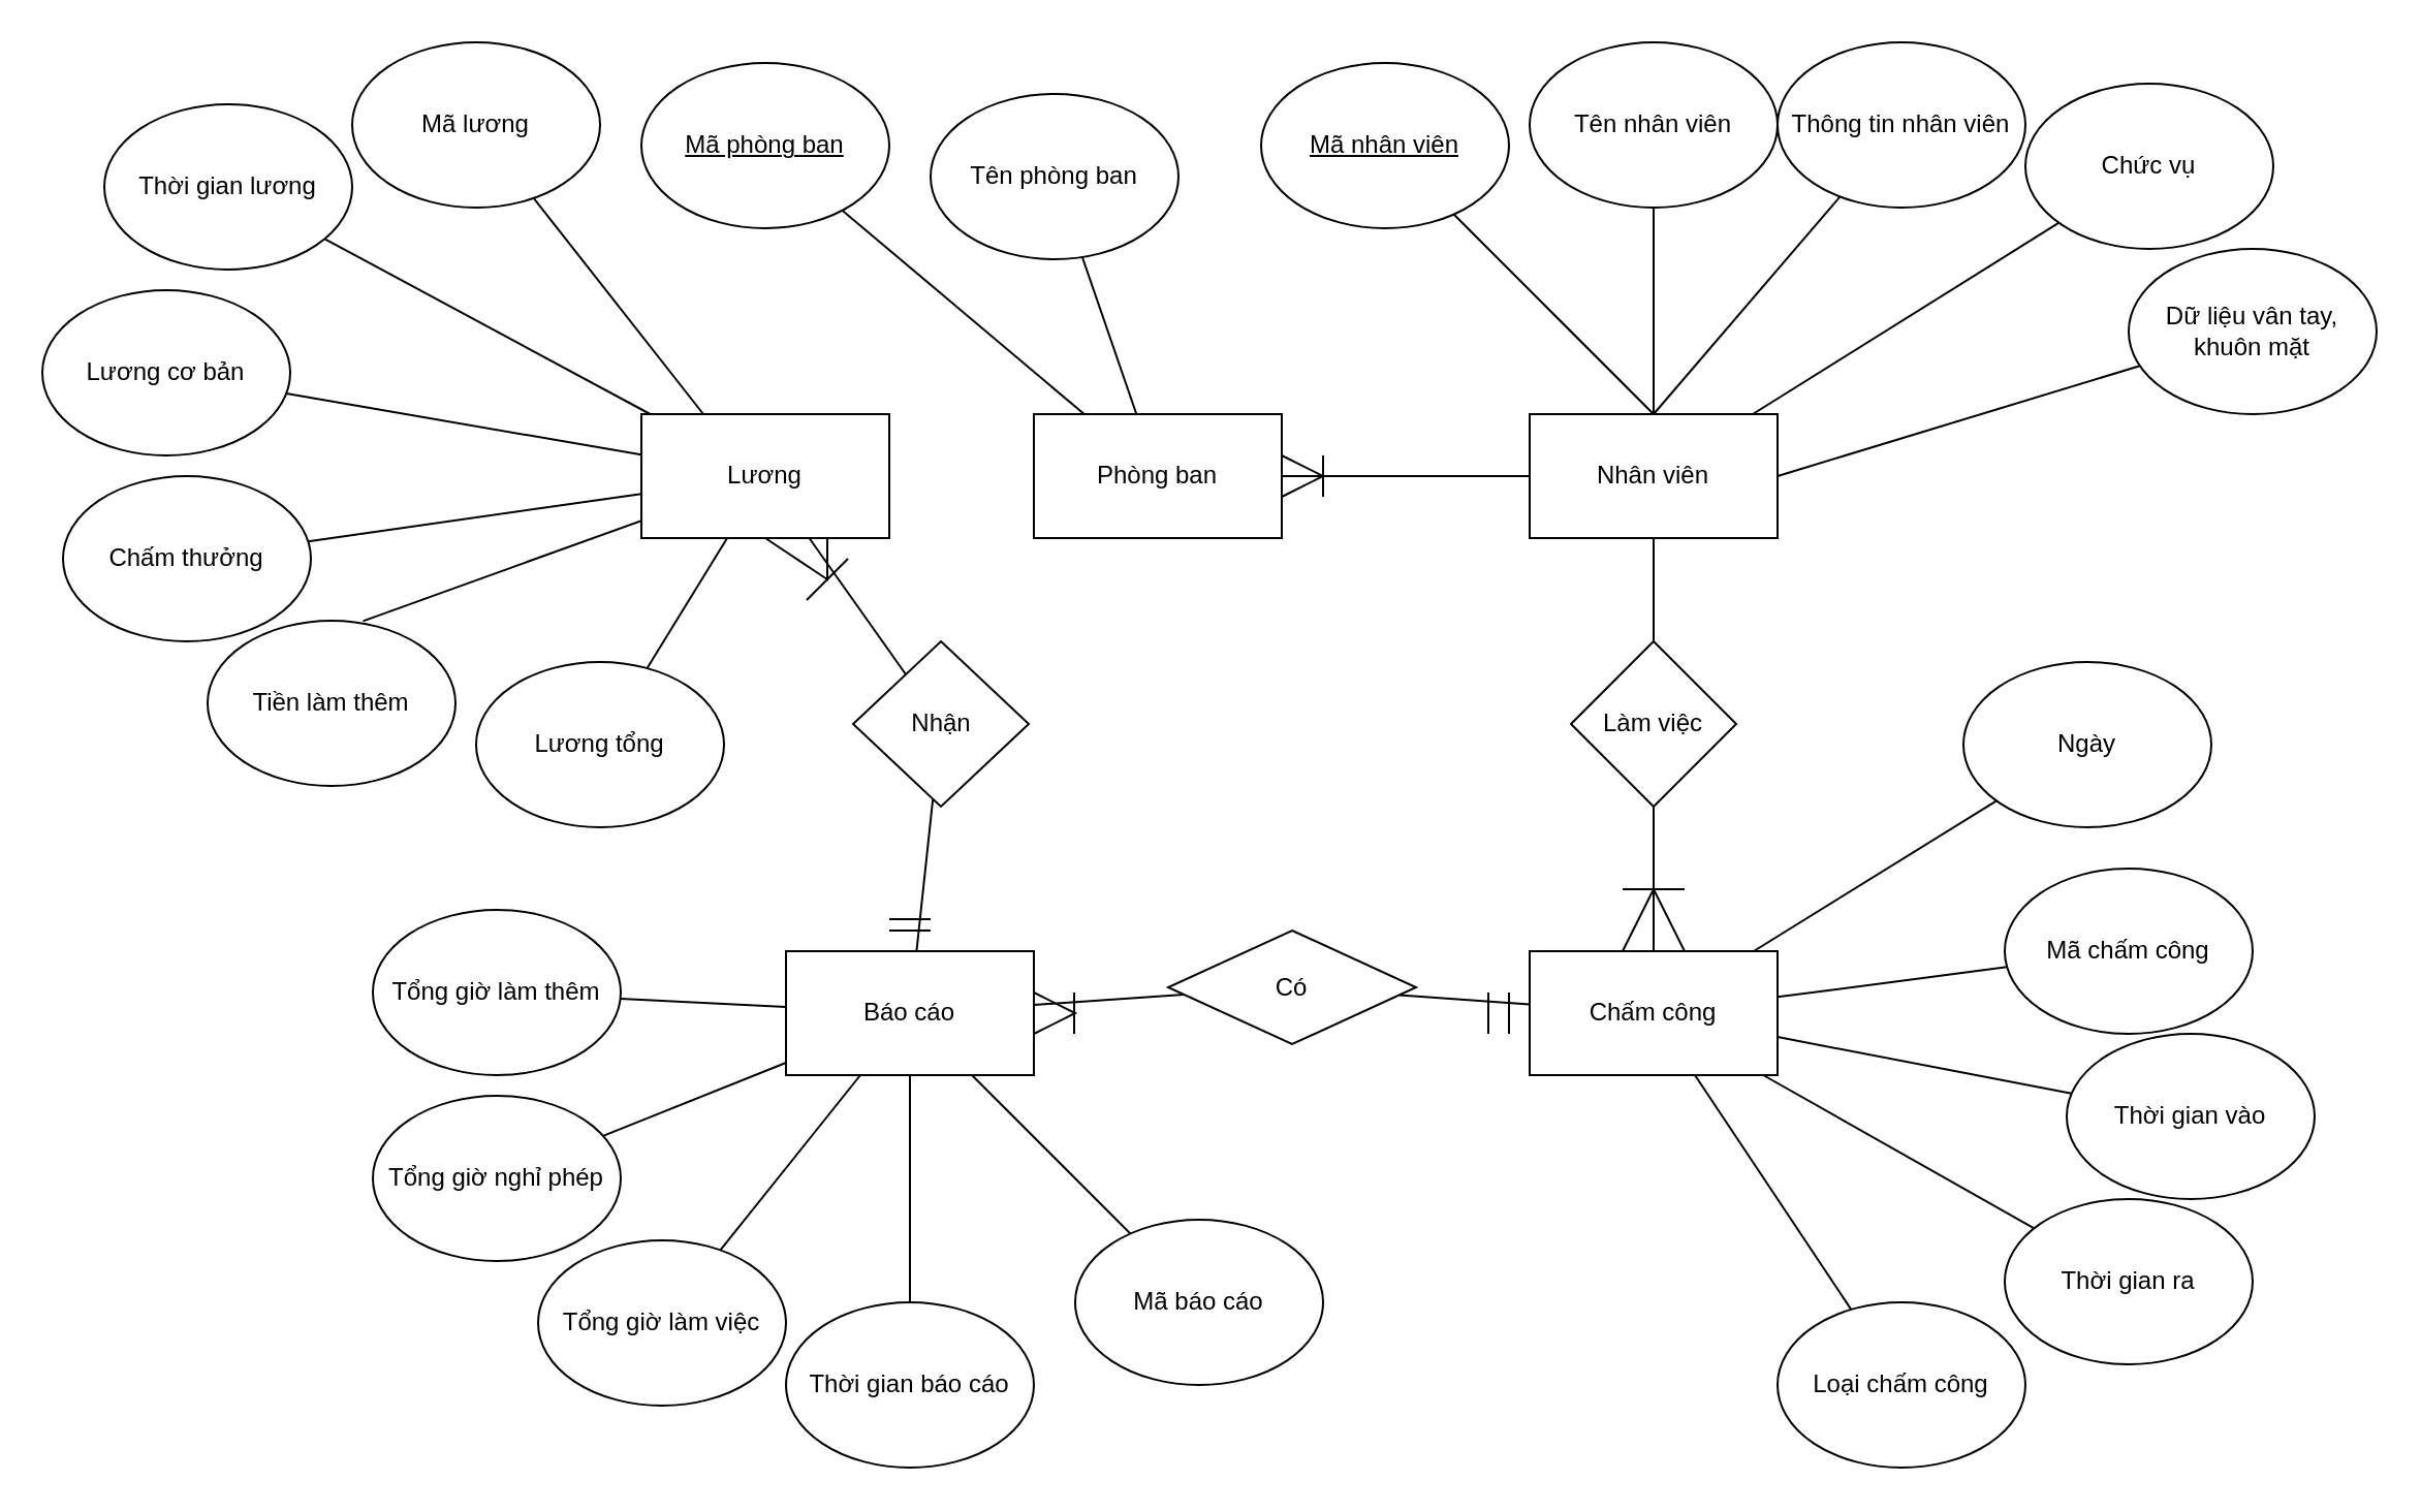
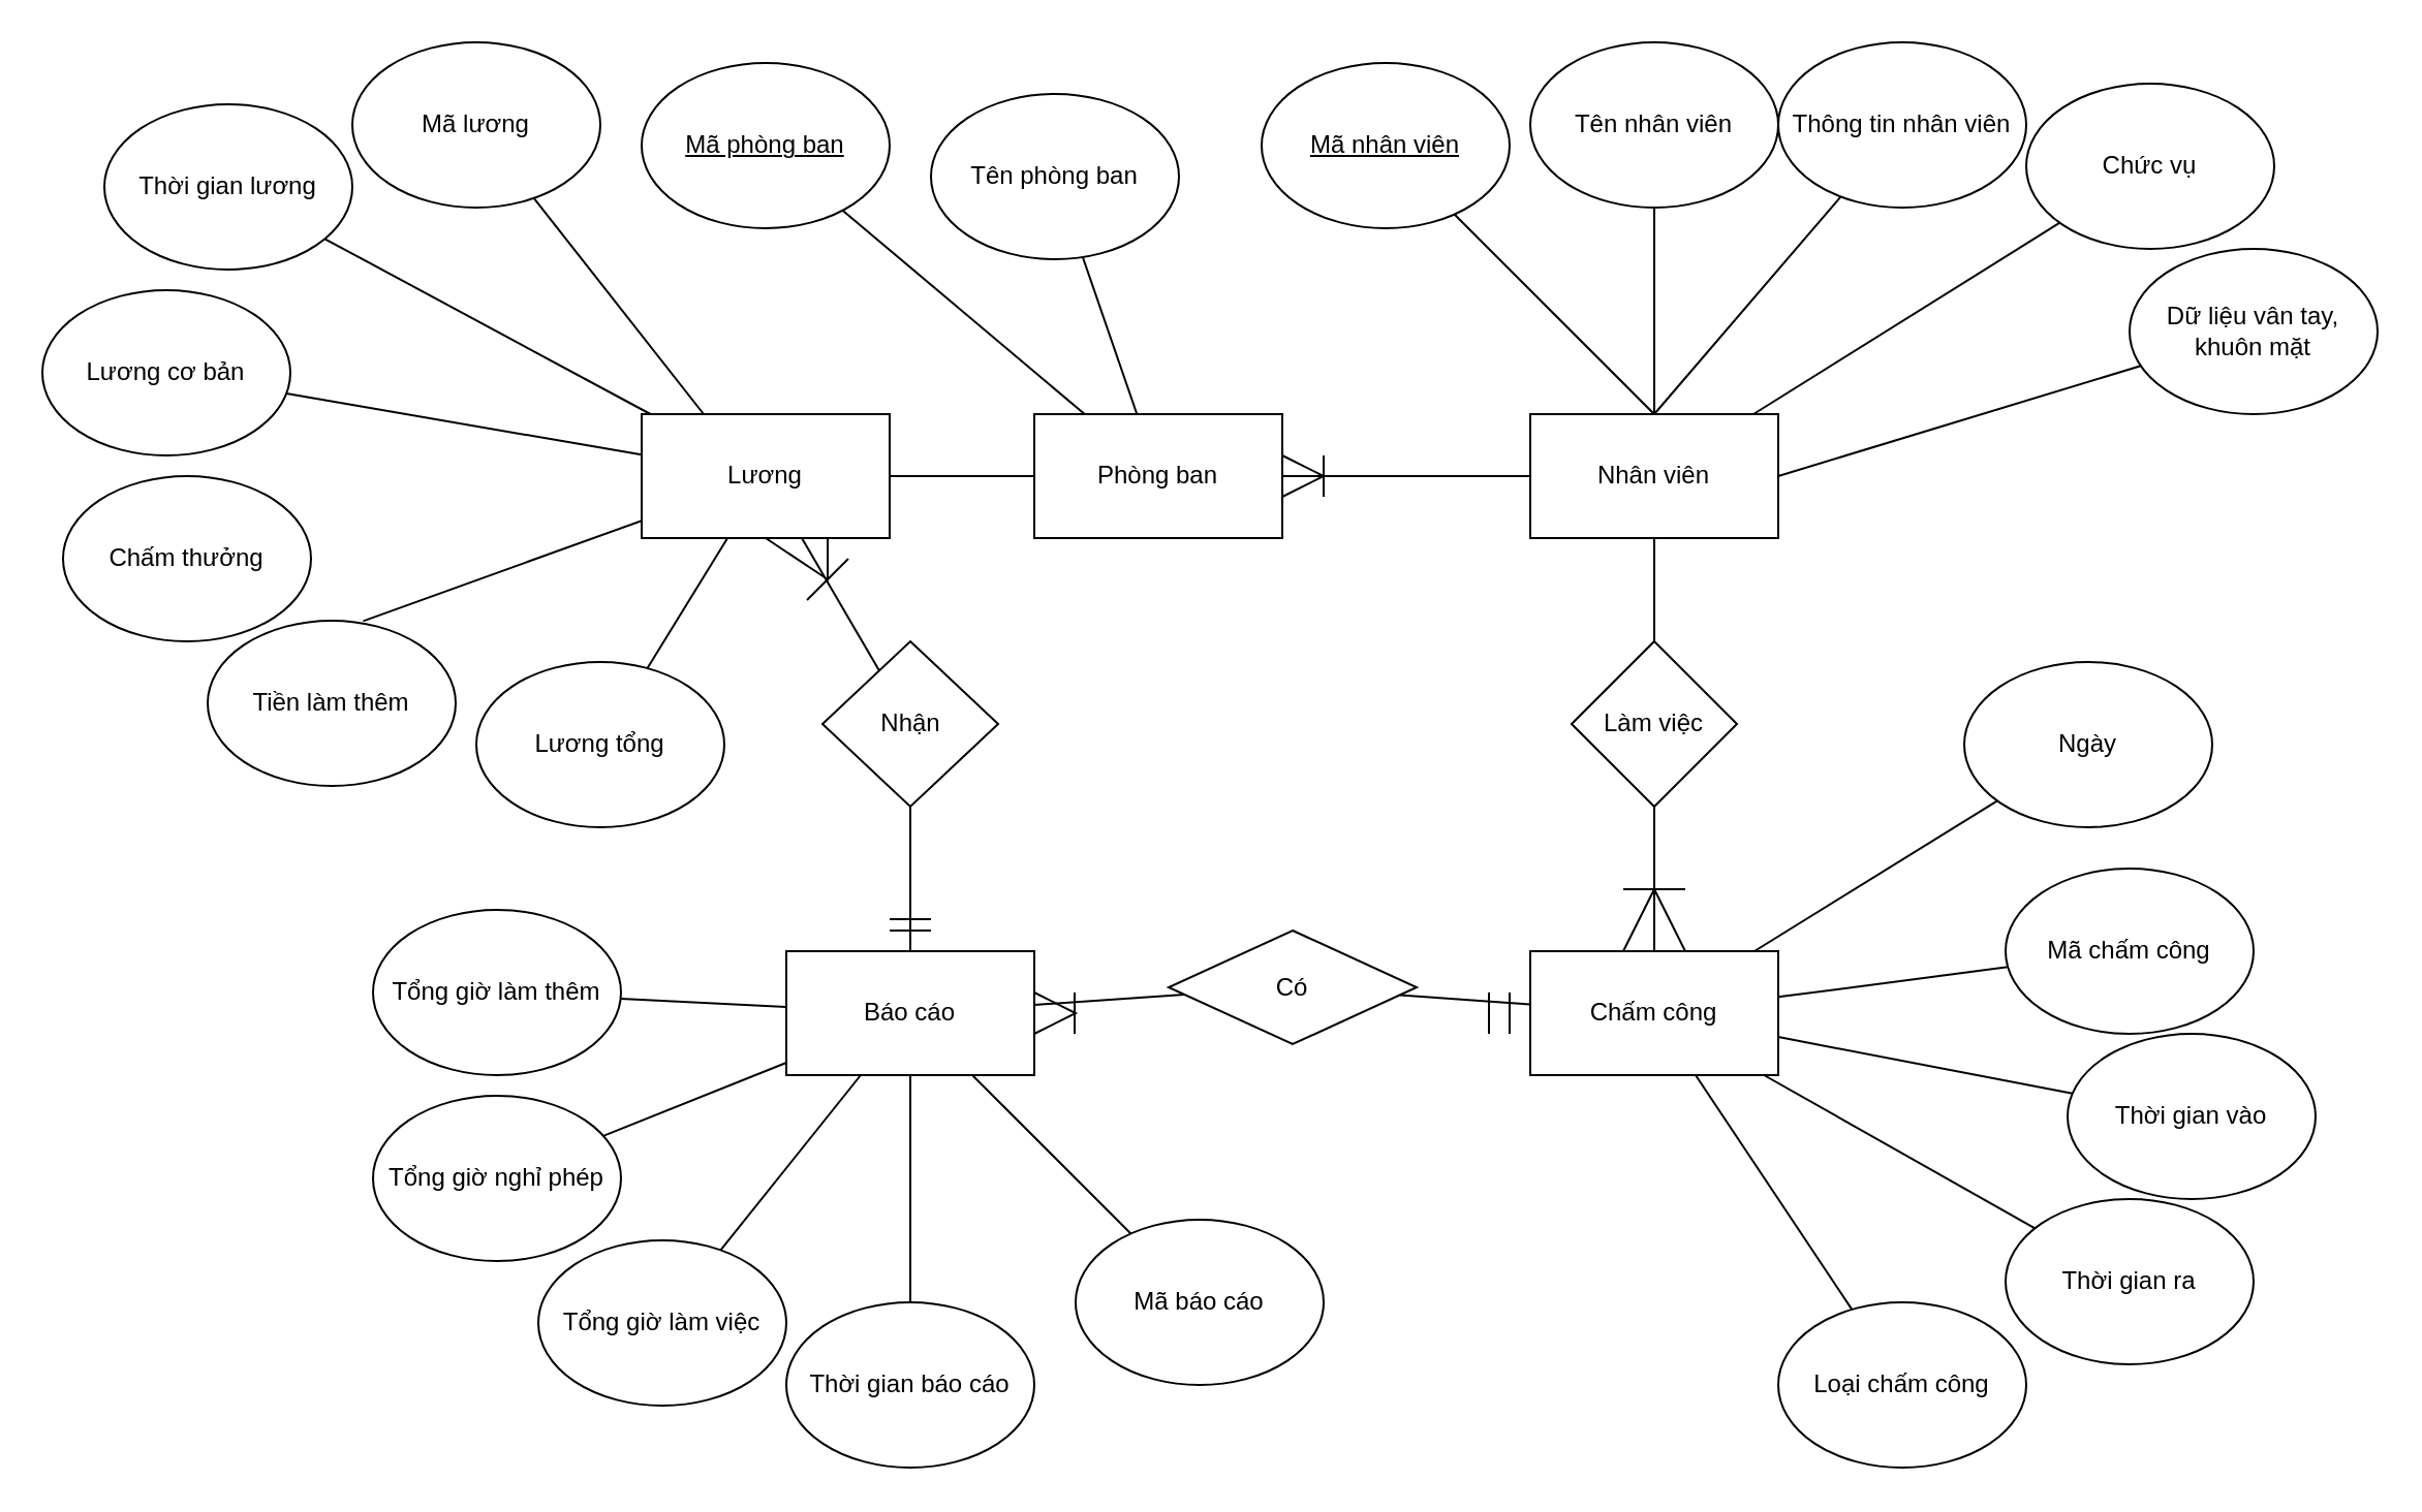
- <mxCell id="62" value="" style="endArrow=none;html=1;rounded=0;" parent="1" source="22" target="56" edge="1"><mxGeometry width="50" height="50" relative="1" as="geometry"><mxPoint x="282" y="250" as="sourcePoint" /><mxPoint x="109.91" y="219.98" as="targetPoint" /></mxGeometry></mxCell>
+ <mxCell id="62" value="" style="endArrow=none;html=1;rounded=0;" parent="1" source="22" target="2" edge="1"><mxGeometry width="50" height="50" relative="1" as="geometry"><mxPoint x="282" y="250" as="sourcePoint" /><mxPoint x="109.91" y="219.98" as="targetPoint" /></mxGeometry></mxCell>
- <mxCell id="50" value="Nhận" style="rhombus;whiteSpace=wrap;html=1;" parent="1" vertex="1"><mxGeometry x="412.5" y="310" width="85" height="80" as="geometry" /></mxCell>
+ <mxCell id="50" value="Nhận" style="rhombus;whiteSpace=wrap;html=1;" parent="1" vertex="1"><mxGeometry x="397.5" y="310" width="85" height="80" as="geometry" /></mxCell>
